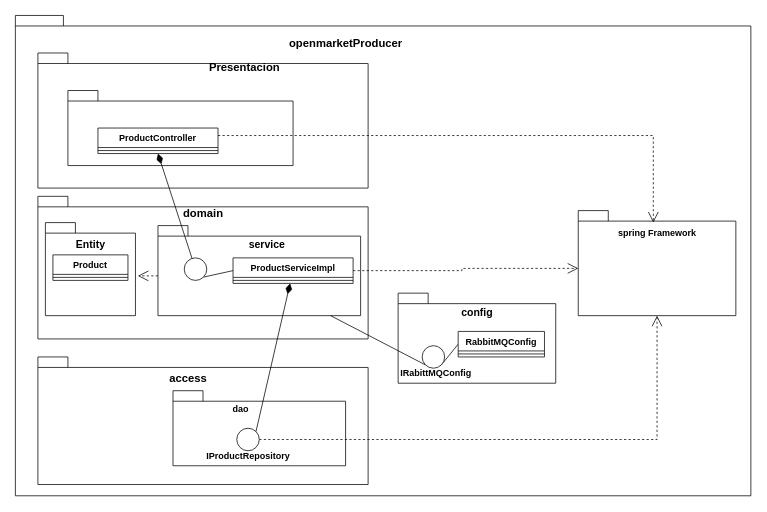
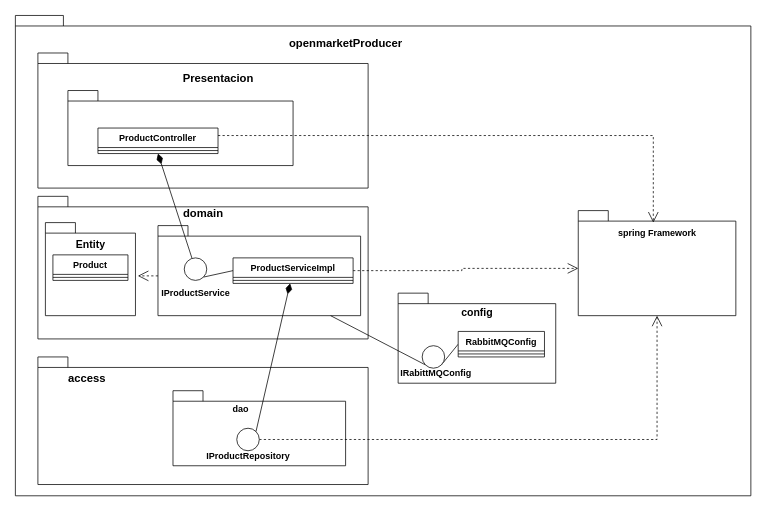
- <mxCell id="5" value="Presentacion" style="text;align=center;fontStyle=1;verticalAlign=middle;spacingLeft=3;spacingRight=3;strokeColor=none;rotatable=0;points=[[0,0.5],[1,0.5]];portConstraint=eastwest;html=1;fontSize=15;" parent="1" vertex="1"><mxGeometry x="285" y="75" width="80" height="26" as="geometry" /></mxCell>
+ <mxCell id="5" value="Presentacion" style="text;align=center;fontStyle=1;verticalAlign=middle;spacingLeft=3;spacingRight=3;strokeColor=none;rotatable=0;points=[[0,0.5],[1,0.5]];portConstraint=eastwest;html=1;fontSize=15;" parent="1" vertex="1"><mxGeometry x="250" y="90" width="80" height="26" as="geometry" /></mxCell>
- <mxCell id="18" value="service" style="text;align=center;fontStyle=1;verticalAlign=middle;spacingLeft=3;spacingRight=3;strokeColor=none;rotatable=0;points=[[0,0.5],[1,0.5]];portConstraint=eastwest;html=1;fontSize=14;" parent="1" vertex="1"><mxGeometry x="315" y="314.5" width="80" height="23" as="geometry" /></mxCell>
+ <mxCell id="29" value="IProductService" style="text;align=center;fontStyle=1;verticalAlign=middle;spacingLeft=3;spacingRight=3;strokeColor=none;rotatable=0;points=[[0,0.5],[1,0.5]];portConstraint=eastwest;html=1;" parent="1" vertex="1"><mxGeometry x="220" y="377" width="80" height="26" as="geometry" /></mxCell>
- <mxCell id="9" value="access" style="text;align=center;fontStyle=1;verticalAlign=middle;spacingLeft=3;spacingRight=3;strokeColor=none;rotatable=0;points=[[0,0.5],[1,0.5]];portConstraint=eastwest;html=1;fontSize=15;" parent="1" vertex="1"><mxGeometry x="210" y="490" width="80" height="26" as="geometry" /></mxCell>
+ <mxCell id="9" value="access" style="text;align=center;fontStyle=1;verticalAlign=middle;spacingLeft=3;spacingRight=3;strokeColor=none;rotatable=0;points=[[0,0.5],[1,0.5]];portConstraint=eastwest;html=1;fontSize=15;" parent="1" vertex="1"><mxGeometry x="75" y="490" width="80" height="26" as="geometry" /></mxCell>
